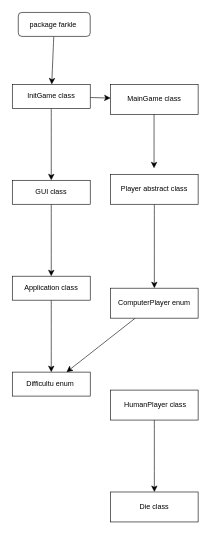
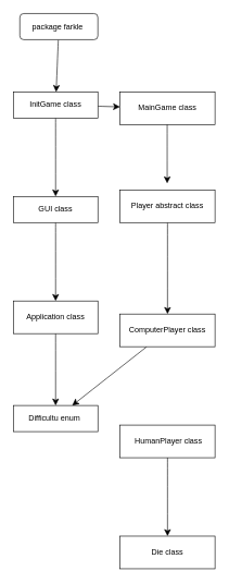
- <mxCell id="19" value="Application class" style="rounded=0;whiteSpace=wrap;html=1;" vertex="1" parent="1"><mxGeometry x="20" y="460" width="130" height="40" as="geometry" /></mxCell>
+ <mxCell id="19" value="Application class" style="rounded=0;whiteSpace=wrap;html=1;" vertex="1" parent="1"><mxGeometry x="20" y="460" width="130" height="50" as="geometry" /></mxCell>
- <mxCell id="12" value="ComputerPlayer enum" style="rounded=0;whiteSpace=wrap;html=1;" vertex="1" parent="1"><mxGeometry x="184" y="480" width="146" height="50" as="geometry" /></mxCell>
+ <mxCell id="12" value="ComputerPlayer class" style="rounded=0;whiteSpace=wrap;html=1;" vertex="1" parent="1"><mxGeometry x="184" y="480" width="146" height="50" as="geometry" /></mxCell>
